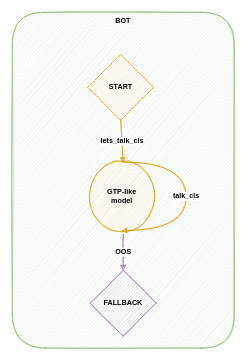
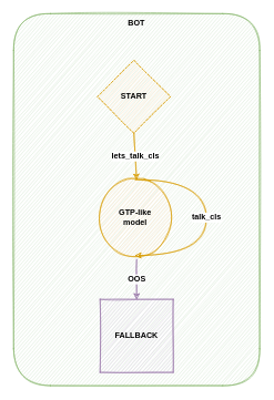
- <mxCell id="6" value="&lt;b&gt;FALLBACK&lt;/b&gt;" style="rhombus;whiteSpace=wrap;html=1;sketch=1;fillColor=#e1d5e7;strokeColor=#9673a6;" parent="1" vertex="1"><mxGeometry x="150" y="450" width="110" height="110" as="geometry" /></mxCell>
+ <mxCell id="6" value="&lt;b&gt;FALLBACK&lt;/b&gt;" style="whiteSpace=wrap;html=1;sketch=1;fillColor=#e1d5e7;strokeColor=#9673a6;rounded=0;" parent="1" vertex="1"><mxGeometry x="150" y="450" width="110" height="110" as="geometry" /></mxCell>
